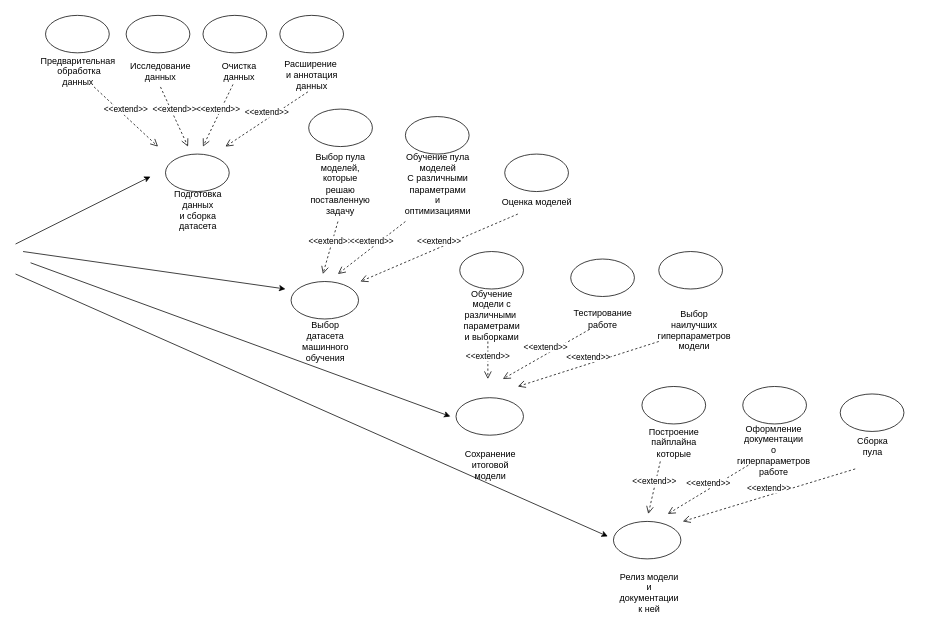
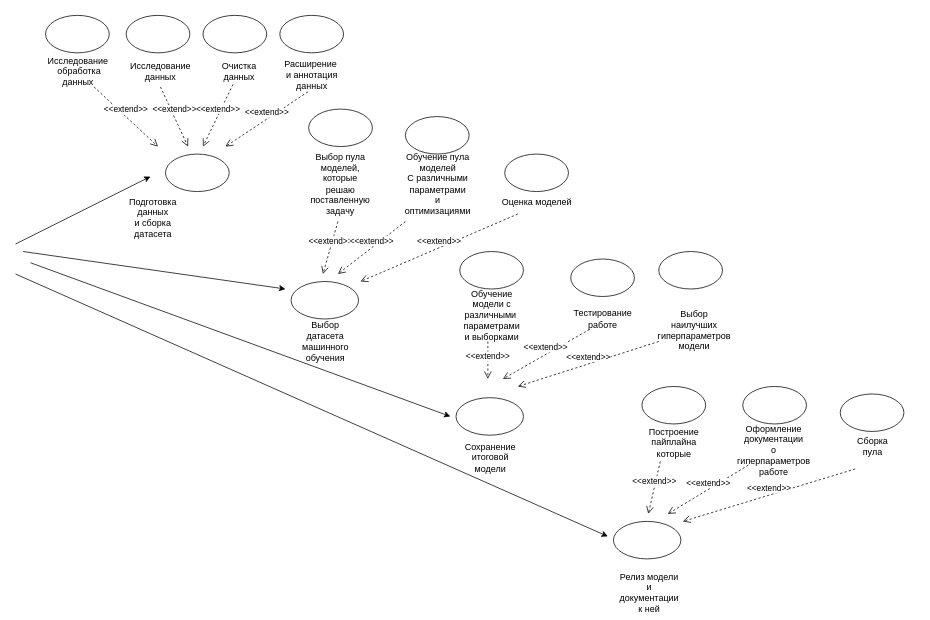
- <mxCell id="13" value="&lt;div style=&quot;text-wrap: wrap;&quot;&gt;Предварительная&lt;/div&gt;&lt;div style=&quot;text-wrap: wrap;&quot;&gt;&amp;nbsp;обработка данных&lt;/div&gt;" style="text;html=1;align=center;verticalAlign=middle;resizable=0;points=[];autosize=1;strokeColor=none;fillColor=none;" parent="1" vertex="1"><mxGeometry x="37.5" y="75" width="130" height="40" as="geometry" /></mxCell>
+ <mxCell id="13" value="&lt;div style=&quot;text-wrap: wrap;&quot;&gt;Исследование&lt;/div&gt;&lt;div style=&quot;text-wrap: wrap;&quot;&gt;&amp;nbsp;обработка данных&lt;/div&gt;" style="text;html=1;align=center;verticalAlign=middle;resizable=0;points=[];autosize=1;strokeColor=none;fillColor=none;" parent="1" vertex="1"><mxGeometry x="37.5" y="75" width="130" height="40" as="geometry" /></mxCell>
- <mxCell id="4" value="&lt;span style=&quot;text-wrap: wrap;&quot;&gt;Подготовка данных&lt;/span&gt;&lt;div&gt;&lt;span style=&quot;text-wrap: wrap;&quot;&gt;и сборка датасета&lt;/span&gt;&lt;/div&gt;" style="text;html=1;align=center;verticalAlign=middle;resizable=0;points=[];autosize=1;strokeColor=none;fillColor=none;" parent="1" vertex="1"><mxGeometry x="197.5" y="260" width="130" height="40" as="geometry" /></mxCell>
+ <mxCell id="4" value="&lt;span style=&quot;text-wrap: wrap;&quot;&gt;Подготовка данных&lt;/span&gt;&lt;div&gt;&lt;span style=&quot;text-wrap: wrap;&quot;&gt;и сборка датасета&lt;/span&gt;&lt;/div&gt;" style="text;html=1;align=center;verticalAlign=middle;resizable=0;points=[];autosize=1;strokeColor=none;fillColor=none;" parent="1" vertex="1"><mxGeometry x="137.5" y="270" width="130" height="40" as="geometry" /></mxCell>
- <mxCell id="7" value="&lt;span style=&quot;text-wrap: wrap;&quot;&gt;Сохранение итоговой модели&lt;/span&gt;" style="text;html=1;align=center;verticalAlign=middle;resizable=0;points=[];autosize=1;strokeColor=none;fillColor=none;" parent="1" vertex="1"><mxGeometry x="557.5" y="605" width="190" height="30" as="geometry" /></mxCell>
+ <mxCell id="7" value="&lt;span style=&quot;text-wrap: wrap;&quot;&gt;Сохранение итоговой модели&lt;/span&gt;" style="text;html=1;align=center;verticalAlign=middle;resizable=0;points=[];autosize=1;strokeColor=none;fillColor=none;" parent="1" vertex="1"><mxGeometry x="557.5" y="595" width="190" height="30" as="geometry" /></mxCell>
